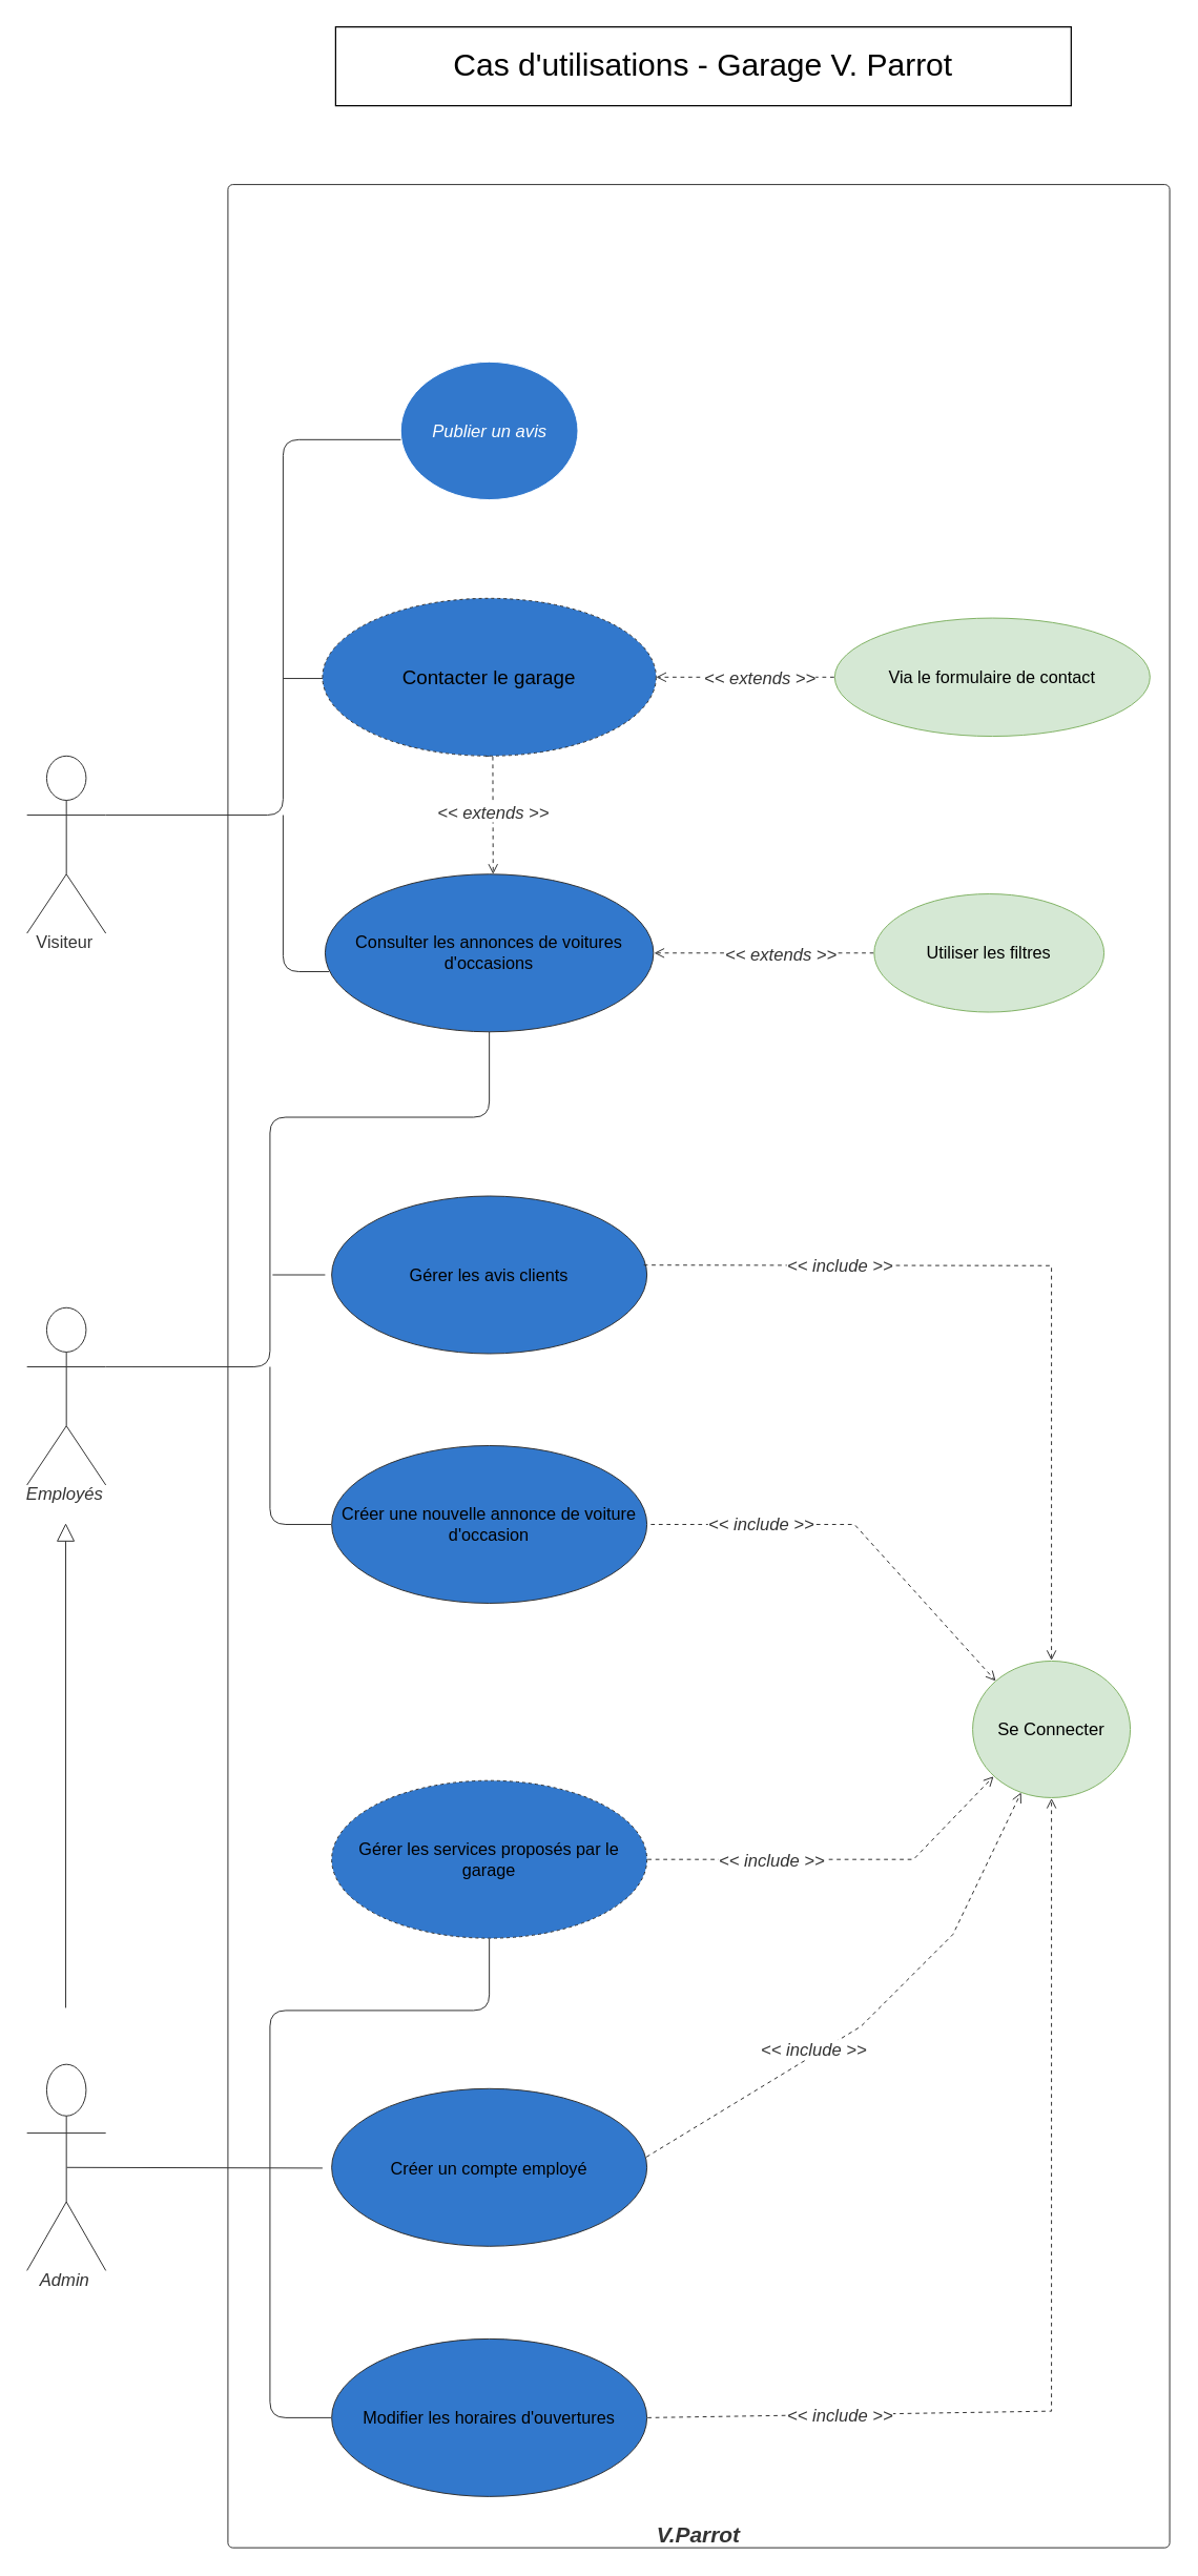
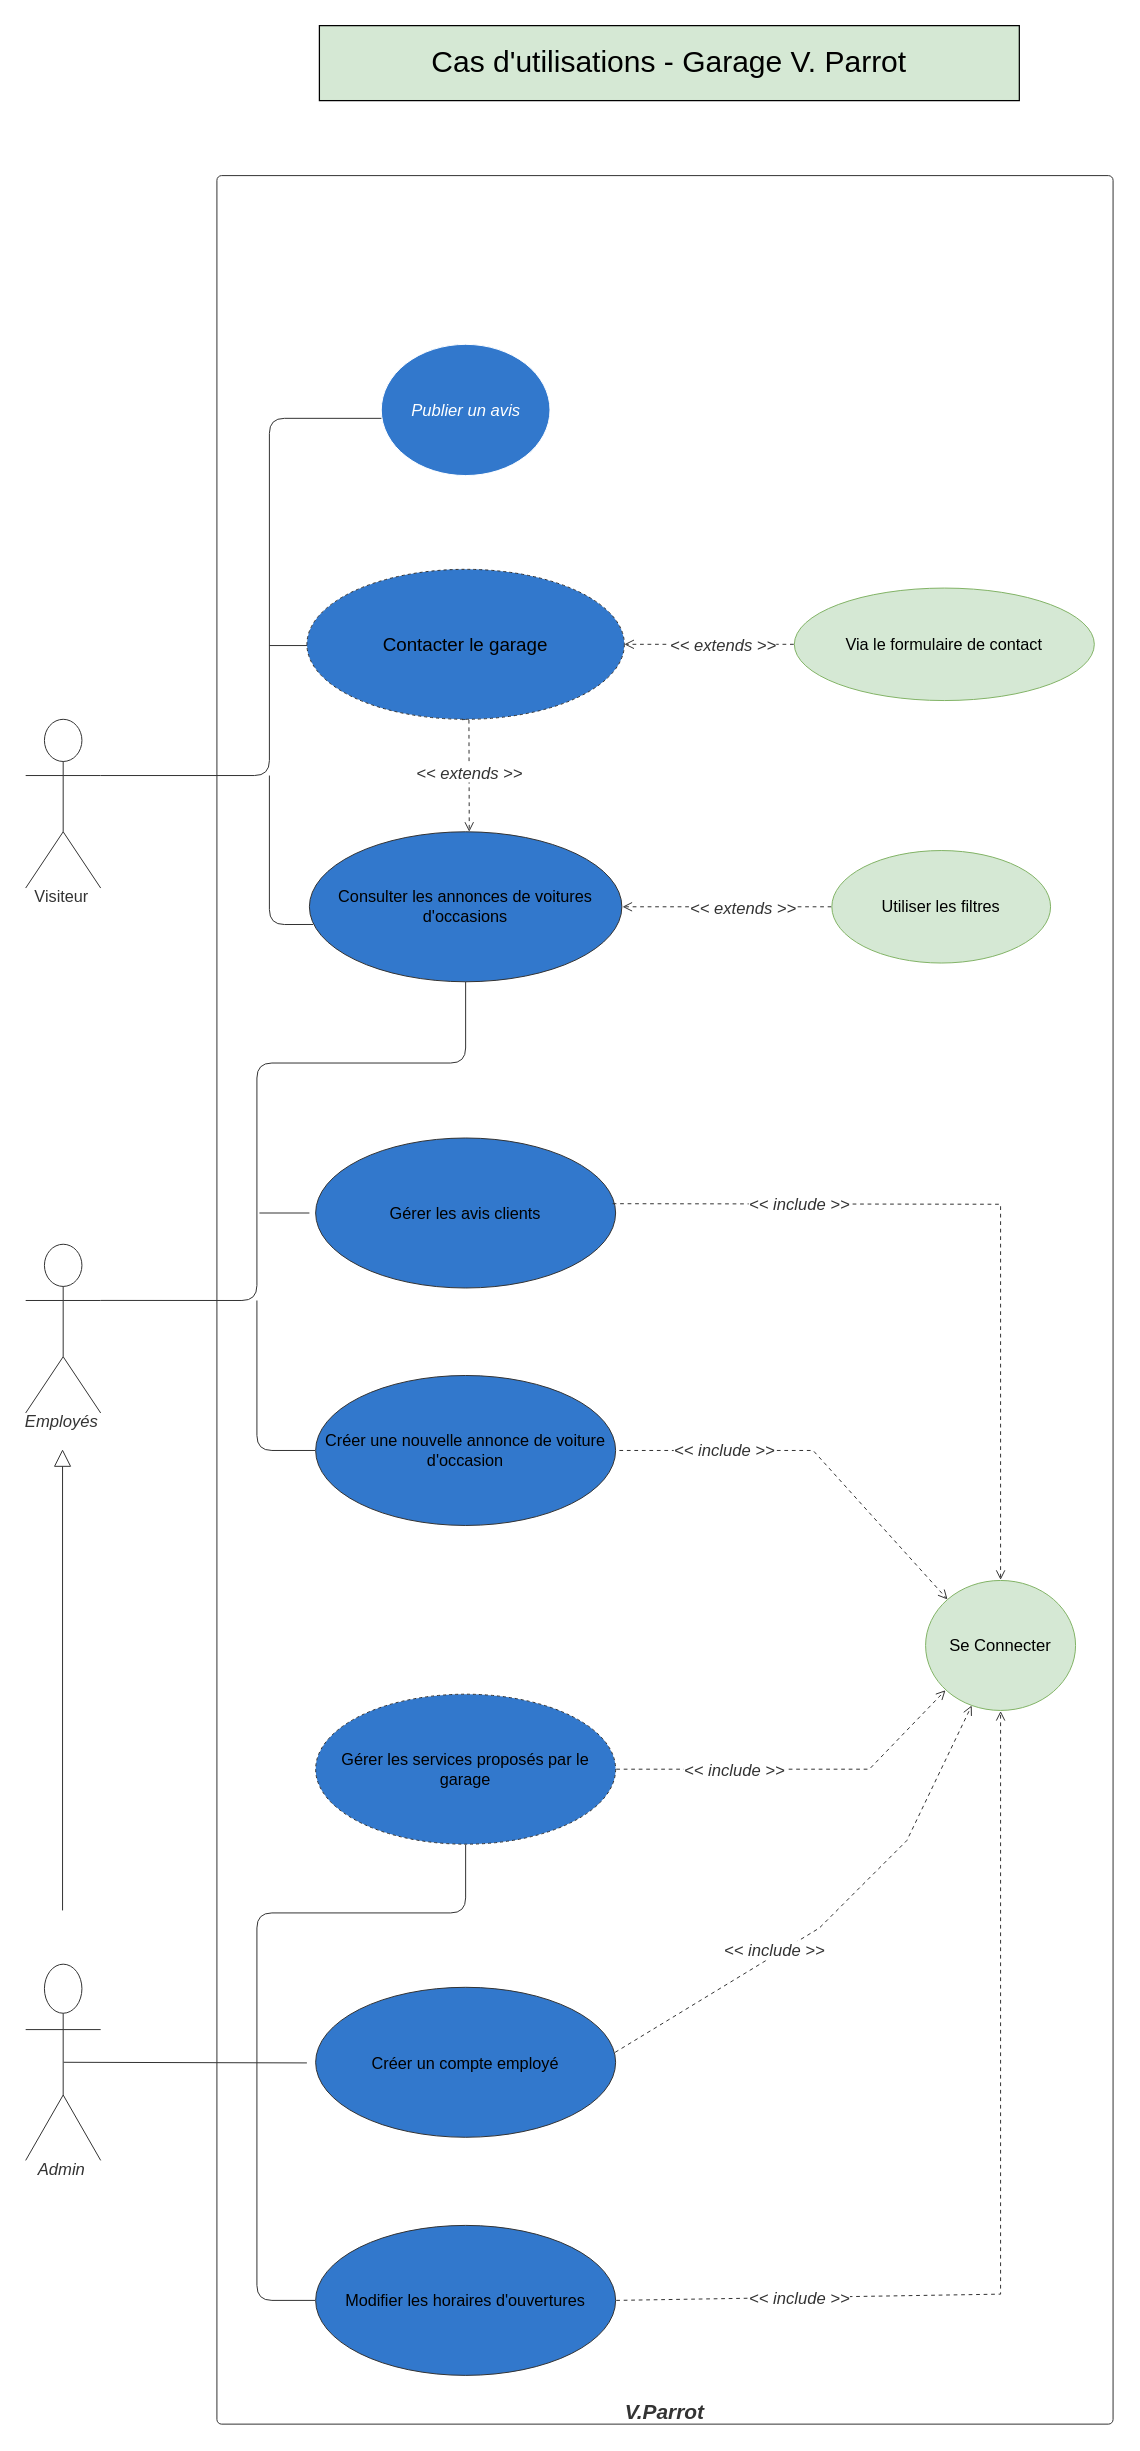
- <mxCell id="43" value="&lt;font style=&quot;font-size: 24px;&quot;&gt;Cas d'utilisations - Garage V. Parrot&lt;/font&gt;" style="rounded=0;whiteSpace=wrap;html=1;" vertex="1" parent="1"><mxGeometry x="255" y="20" width="560" height="60" as="geometry" /></mxCell>
+ <mxCell id="43" value="&lt;font style=&quot;font-size: 24px;&quot;&gt;Cas d'utilisations - Garage V. Parrot&lt;/font&gt;" style="rounded=0;whiteSpace=wrap;html=1;fillColor=#d5e8d4;" vertex="1" parent="1"><mxGeometry x="255" y="20" width="560" height="60" as="geometry" /></mxCell>
